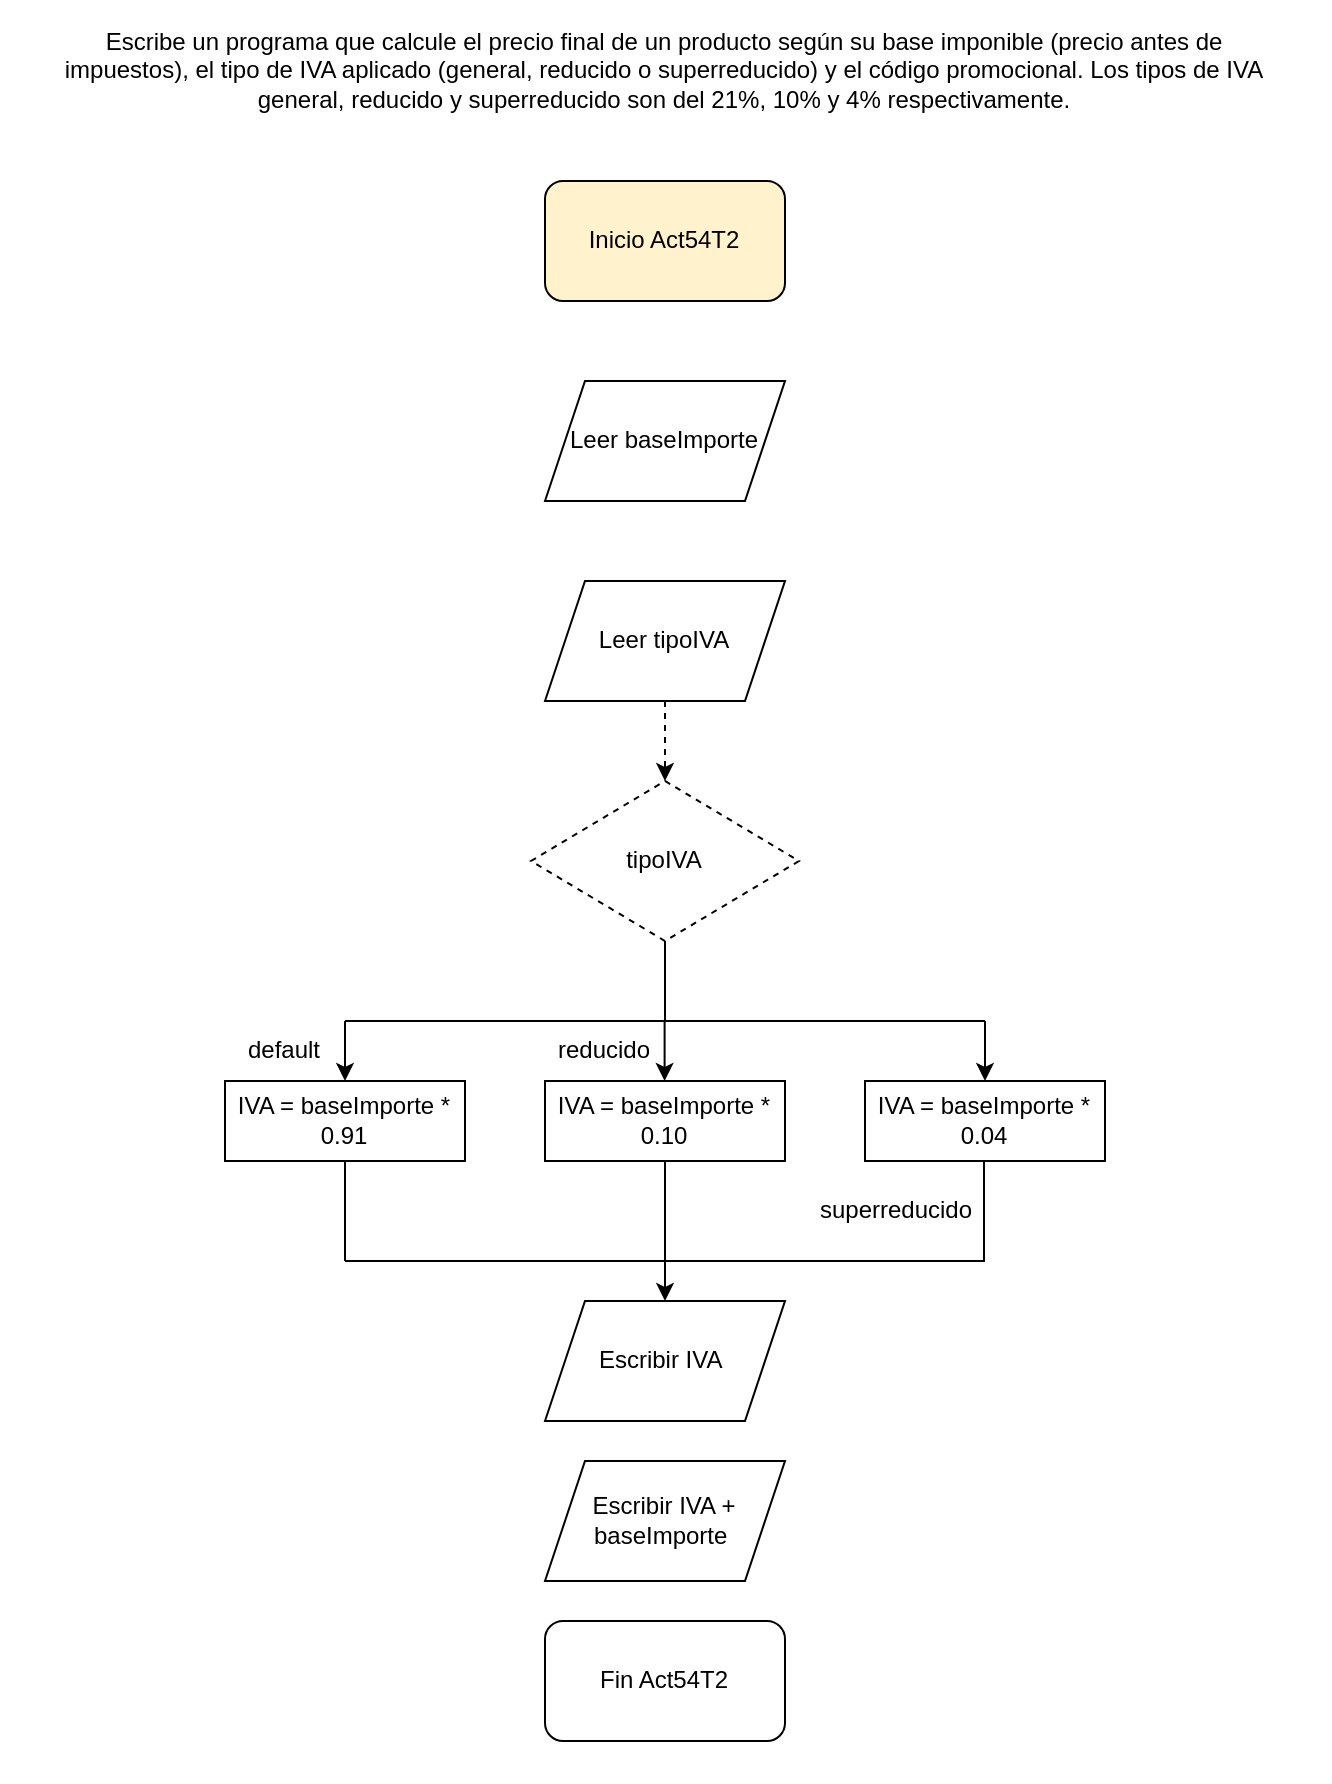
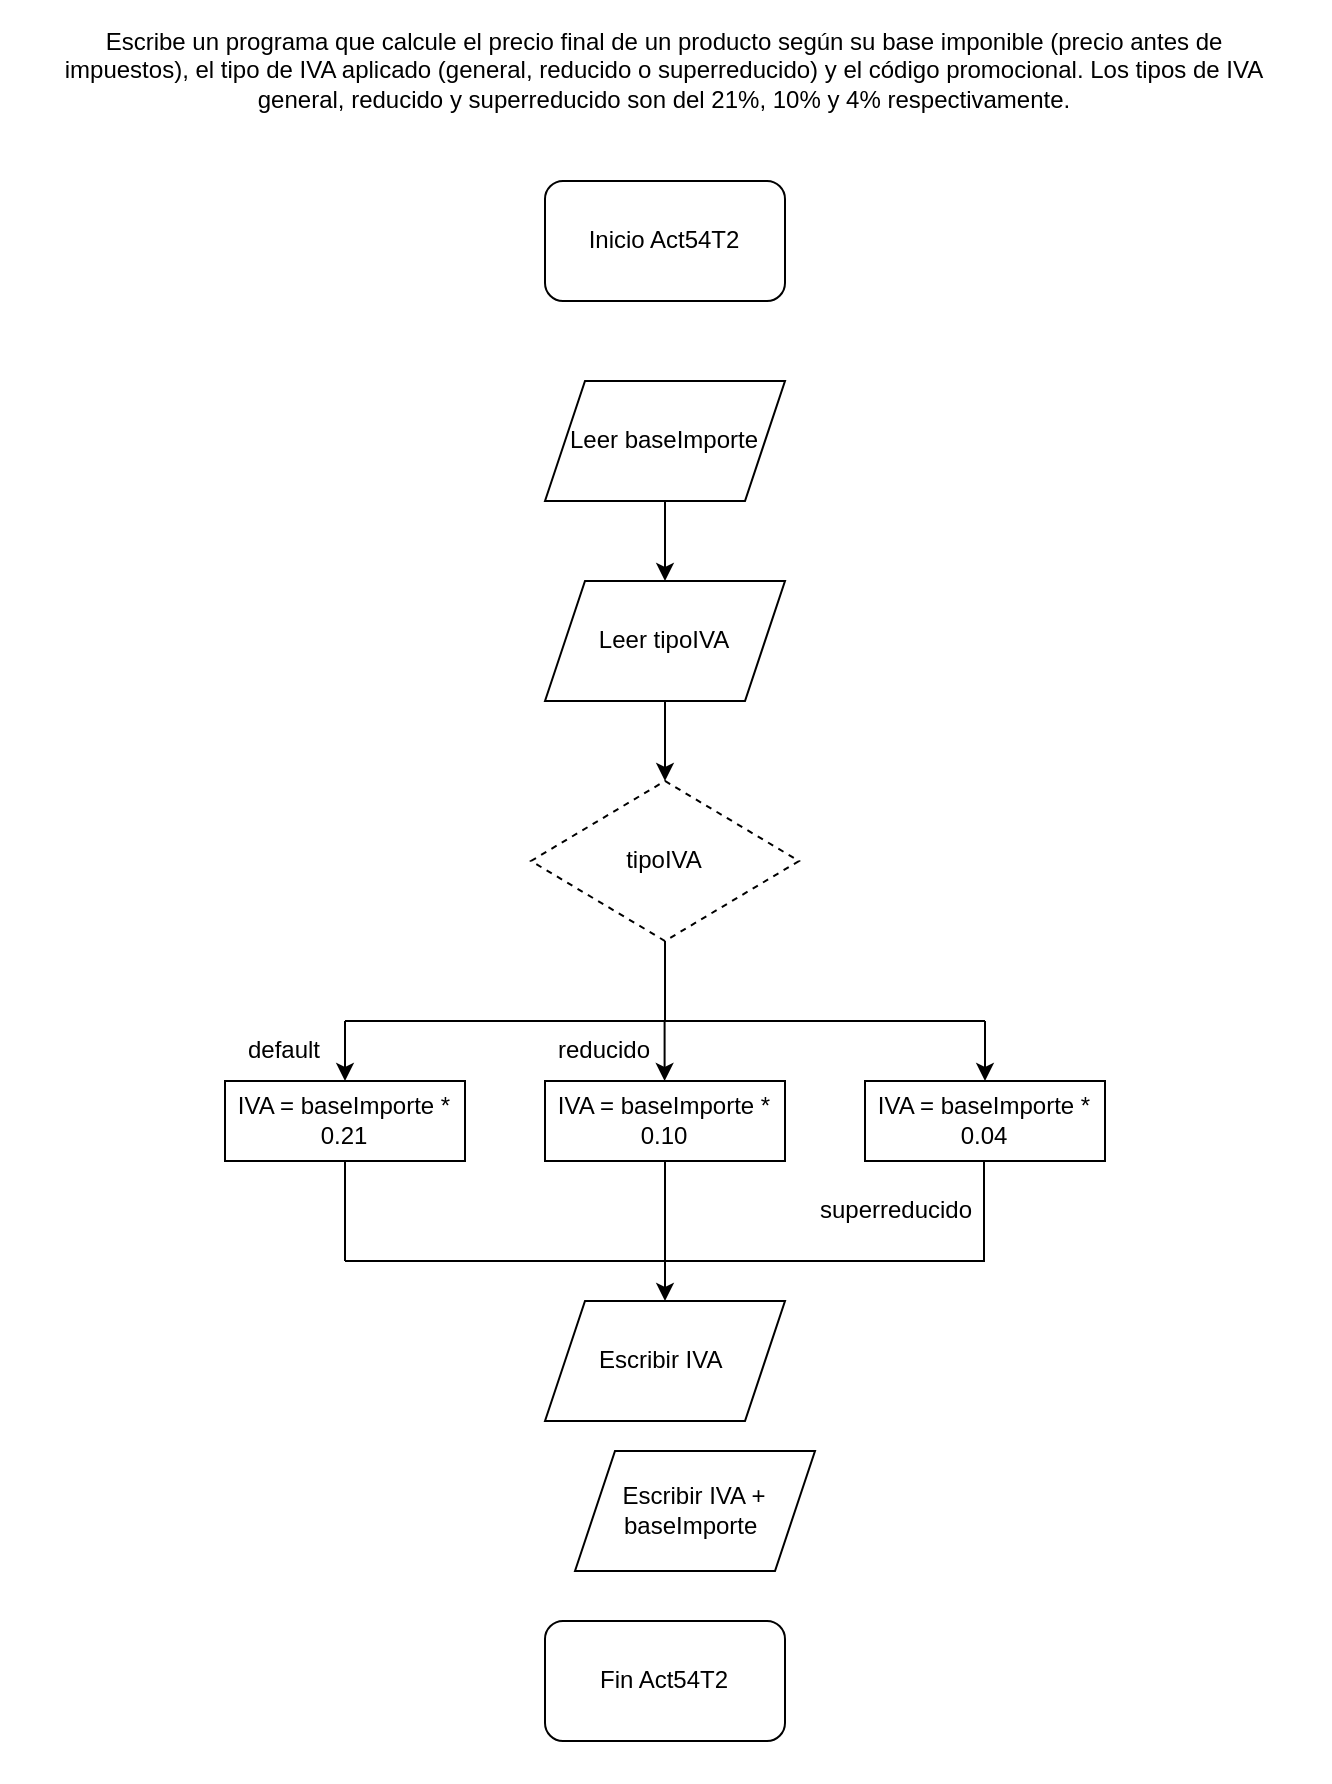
- <mxCell id="3" value="Inicio Act54T2" style="rounded=1;whiteSpace=wrap;html=1;fillColor=#fff2cc;" vertex="1" parent="1"><mxGeometry x="272" y="90" width="120" height="60" as="geometry" /></mxCell>
+ <mxCell id="3" value="Inicio Act54T2" style="rounded=1;whiteSpace=wrap;html=1;" vertex="1" parent="1"><mxGeometry x="272" y="90" width="120" height="60" as="geometry" /></mxCell>
+ <mxCell id="4" style="edgeStyle=orthogonalEdgeStyle;rounded=0;orthogonalLoop=1;jettySize=auto;html=1;entryX=0.5;entryY=0;entryDx=0;entryDy=0;" edge="1" parent="1" source="5" target="7"><mxGeometry relative="1" as="geometry" /></mxCell>
- <mxCell id="6" style="edgeStyle=orthogonalEdgeStyle;rounded=0;orthogonalLoop=1;jettySize=auto;html=1;entryX=0.5;entryY=0;entryDx=0;entryDy=0;dashed=1;" edge="1" parent="1" source="7" target="8"><mxGeometry relative="1" as="geometry" /></mxCell>
+ <mxCell id="6" style="edgeStyle=orthogonalEdgeStyle;rounded=0;orthogonalLoop=1;jettySize=auto;html=1;entryX=0.5;entryY=0;entryDx=0;entryDy=0;" edge="1" parent="1" source="7" target="8"><mxGeometry relative="1" as="geometry" /></mxCell>
- <mxCell id="9" value="IVA = baseImporte * 0.91" style="rounded=0;whiteSpace=wrap;html=1;" vertex="1" parent="1"><mxGeometry x="112" y="540" width="120" height="40" as="geometry" /></mxCell>
+ <mxCell id="9" value="IVA = baseImporte * 0.21" style="rounded=0;whiteSpace=wrap;html=1;" vertex="1" parent="1"><mxGeometry x="112" y="540" width="120" height="40" as="geometry" /></mxCell>
- <mxCell id="20" value="Escribir IVA + baseImporte&amp;nbsp;" style="shape=parallelogram;perimeter=parallelogramPerimeter;whiteSpace=wrap;html=1;fixedSize=1;" vertex="1" parent="1"><mxGeometry x="272" y="730" width="120" height="60" as="geometry" /></mxCell>
+ <mxCell id="20" value="Escribir IVA + baseImporte&amp;nbsp;" style="shape=parallelogram;perimeter=parallelogramPerimeter;whiteSpace=wrap;html=1;fixedSize=1;" vertex="1" parent="1"><mxGeometry x="287" y="725" width="120" height="60" as="geometry" /></mxCell>
